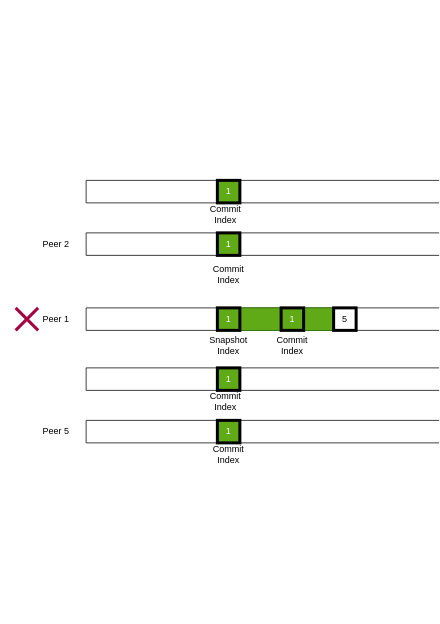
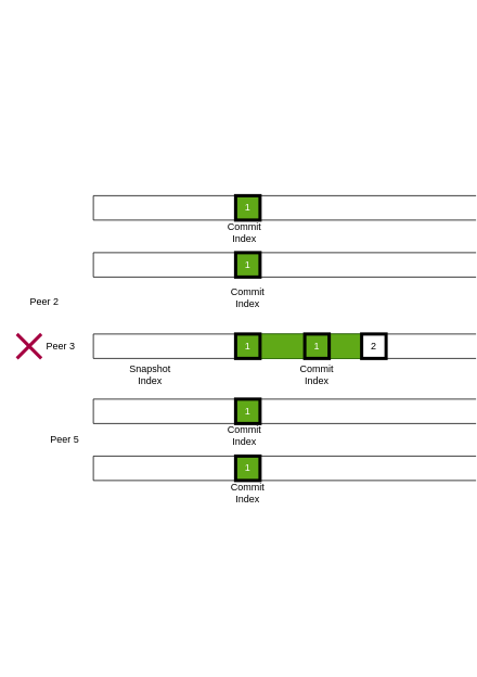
- <mxCell id="6" value="Peer 2" style="text;html=1;strokeColor=none;fillColor=none;align=center;verticalAlign=middle;whiteSpace=wrap;rounded=0;" parent="1" vertex="1"><mxGeometry x="44" y="310" width="60" height="30" as="geometry" /></mxCell>
+ <mxCell id="6" value="Peer 2" style="text;html=1;strokeColor=none;fillColor=none;align=center;verticalAlign=middle;whiteSpace=wrap;rounded=0;" parent="1" vertex="1"><mxGeometry x="24" y="355" width="60" height="30" as="geometry" /></mxCell>
- <mxCell id="7" value="Peer 1" style="text;html=1;align=center;verticalAlign=middle;whiteSpace=wrap;rounded=0;" parent="1" vertex="1"><mxGeometry x="44" y="410" width="60" height="30" as="geometry" /></mxCell>
+ <mxCell id="7" value="Peer 3" style="text;html=1;align=center;verticalAlign=middle;whiteSpace=wrap;rounded=0;" parent="1" vertex="1"><mxGeometry x="44" y="410" width="60" height="30" as="geometry" /></mxCell>
- <mxCell id="20" value="&lt;font color=&quot;#000000&quot;&gt;5&lt;/font&gt;" style="rounded=0;whiteSpace=wrap;html=1;strokeWidth=4;fillColor=#FFFFFF;strokeColor=#000000;" parent="1" vertex="1"><mxGeometry x="444" y="410" width="30" height="30" as="geometry" /></mxCell>
+ <mxCell id="20" value="&lt;font color=&quot;#000000&quot;&gt;2&lt;/font&gt;" style="rounded=0;whiteSpace=wrap;html=1;strokeWidth=4;fillColor=#FFFFFF;strokeColor=#000000;" parent="1" vertex="1"><mxGeometry x="444" y="410" width="30" height="30" as="geometry" /></mxCell>
- <mxCell id="19" value="Snapshot&lt;br&gt;Index" style="text;html=1;strokeColor=none;fillColor=none;align=center;verticalAlign=middle;whiteSpace=wrap;rounded=0;" parent="1" vertex="1"><mxGeometry x="274" y="445" width="60" height="30" as="geometry" /></mxCell>
+ <mxCell id="19" value="Snapshot&lt;br&gt;Index" style="text;html=1;strokeColor=none;fillColor=none;align=center;verticalAlign=middle;whiteSpace=wrap;rounded=0;" parent="1" vertex="1"><mxGeometry x="154" y="445" width="60" height="30" as="geometry" /></mxCell>
- <mxCell id="8" value="Peer 5" style="text;html=1;strokeColor=none;fillColor=none;align=center;verticalAlign=middle;whiteSpace=wrap;rounded=0;" parent="1" vertex="1"><mxGeometry x="44" y="560" width="60" height="30" as="geometry" /></mxCell>
+ <mxCell id="8" value="Peer 5" style="text;html=1;strokeColor=none;fillColor=none;align=center;verticalAlign=middle;whiteSpace=wrap;rounded=0;" parent="1" vertex="1"><mxGeometry x="49" y="525" width="60" height="30" as="geometry" /></mxCell>
